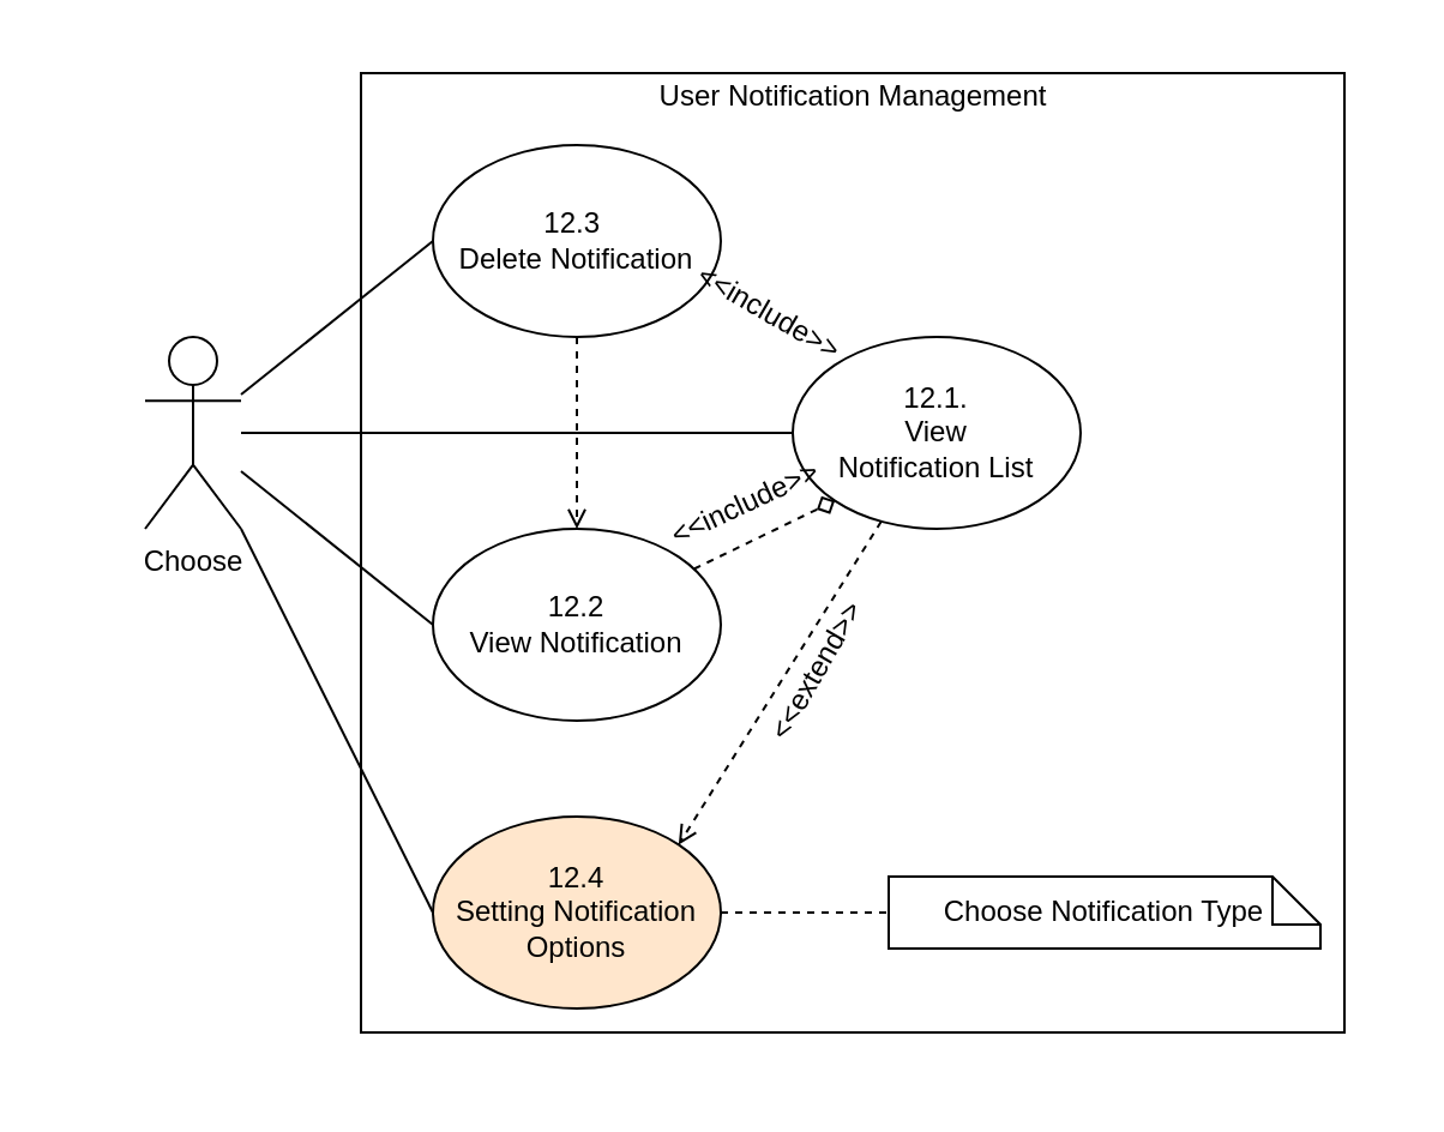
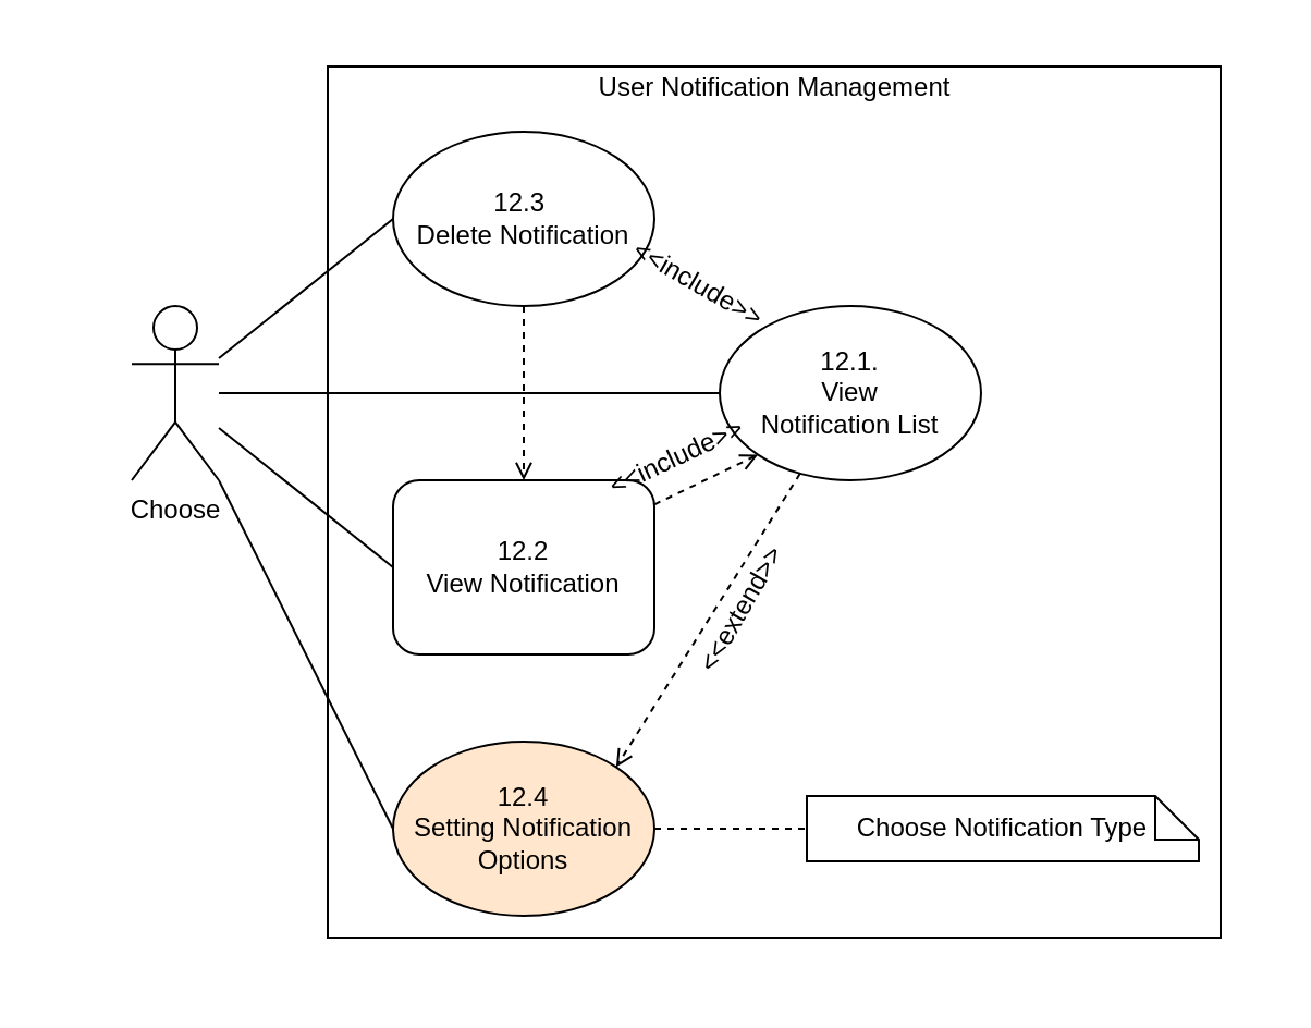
- <mxCell id="11" style="edgeStyle=none;rounded=0;orthogonalLoop=1;jettySize=auto;html=1;entryX=0;entryY=1;entryDx=0;entryDy=0;dashed=1;endArrow=diamond;endFill=0;" edge="1" parent="1" source="12" target="10"><mxGeometry relative="1" as="geometry" /></mxCell>
+ <mxCell id="11" style="edgeStyle=none;rounded=0;orthogonalLoop=1;jettySize=auto;html=1;entryX=0;entryY=1;entryDx=0;entryDy=0;dashed=1;endArrow=open;endFill=0;" edge="1" parent="1" source="12" target="10"><mxGeometry relative="1" as="geometry" /></mxCell>
- <mxCell id="12" value="12.2&lt;br&gt;View Notification" style="ellipse;whiteSpace=wrap;html=1;" vertex="1" parent="1"><mxGeometry x="180" y="220" width="120" height="80" as="geometry" /></mxCell>
+ <mxCell id="12" value="12.2&lt;br&gt;View Notification" style="whiteSpace=wrap;html=1;rounded=1;" vertex="1" parent="1"><mxGeometry x="180" y="220" width="120" height="80" as="geometry" /></mxCell>
